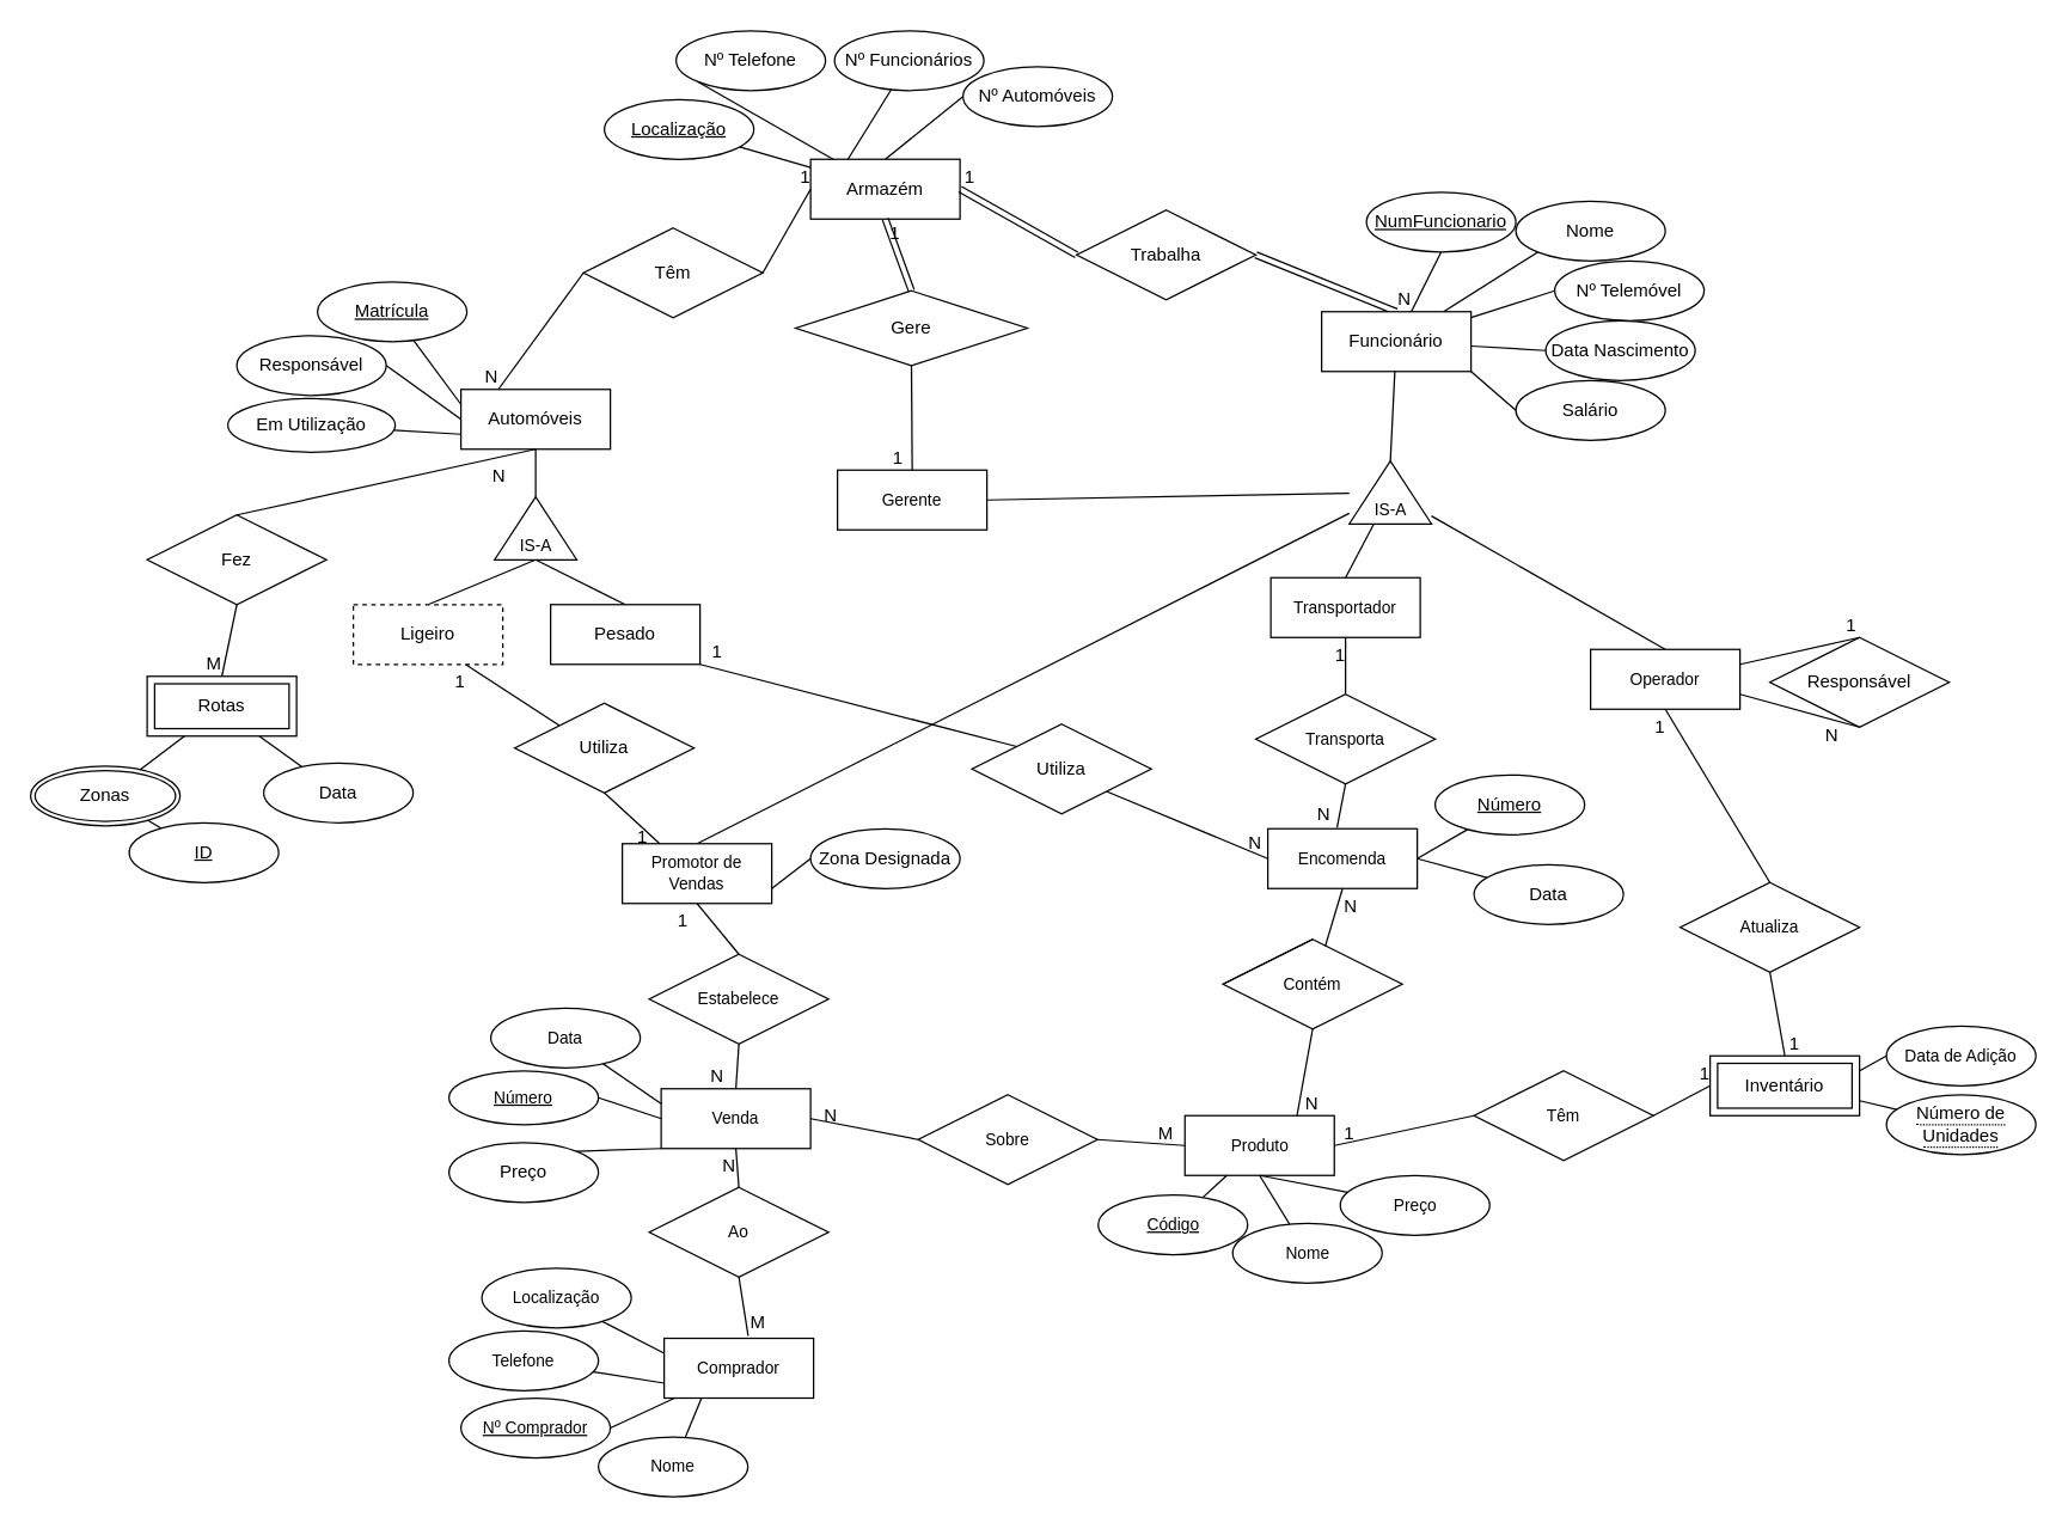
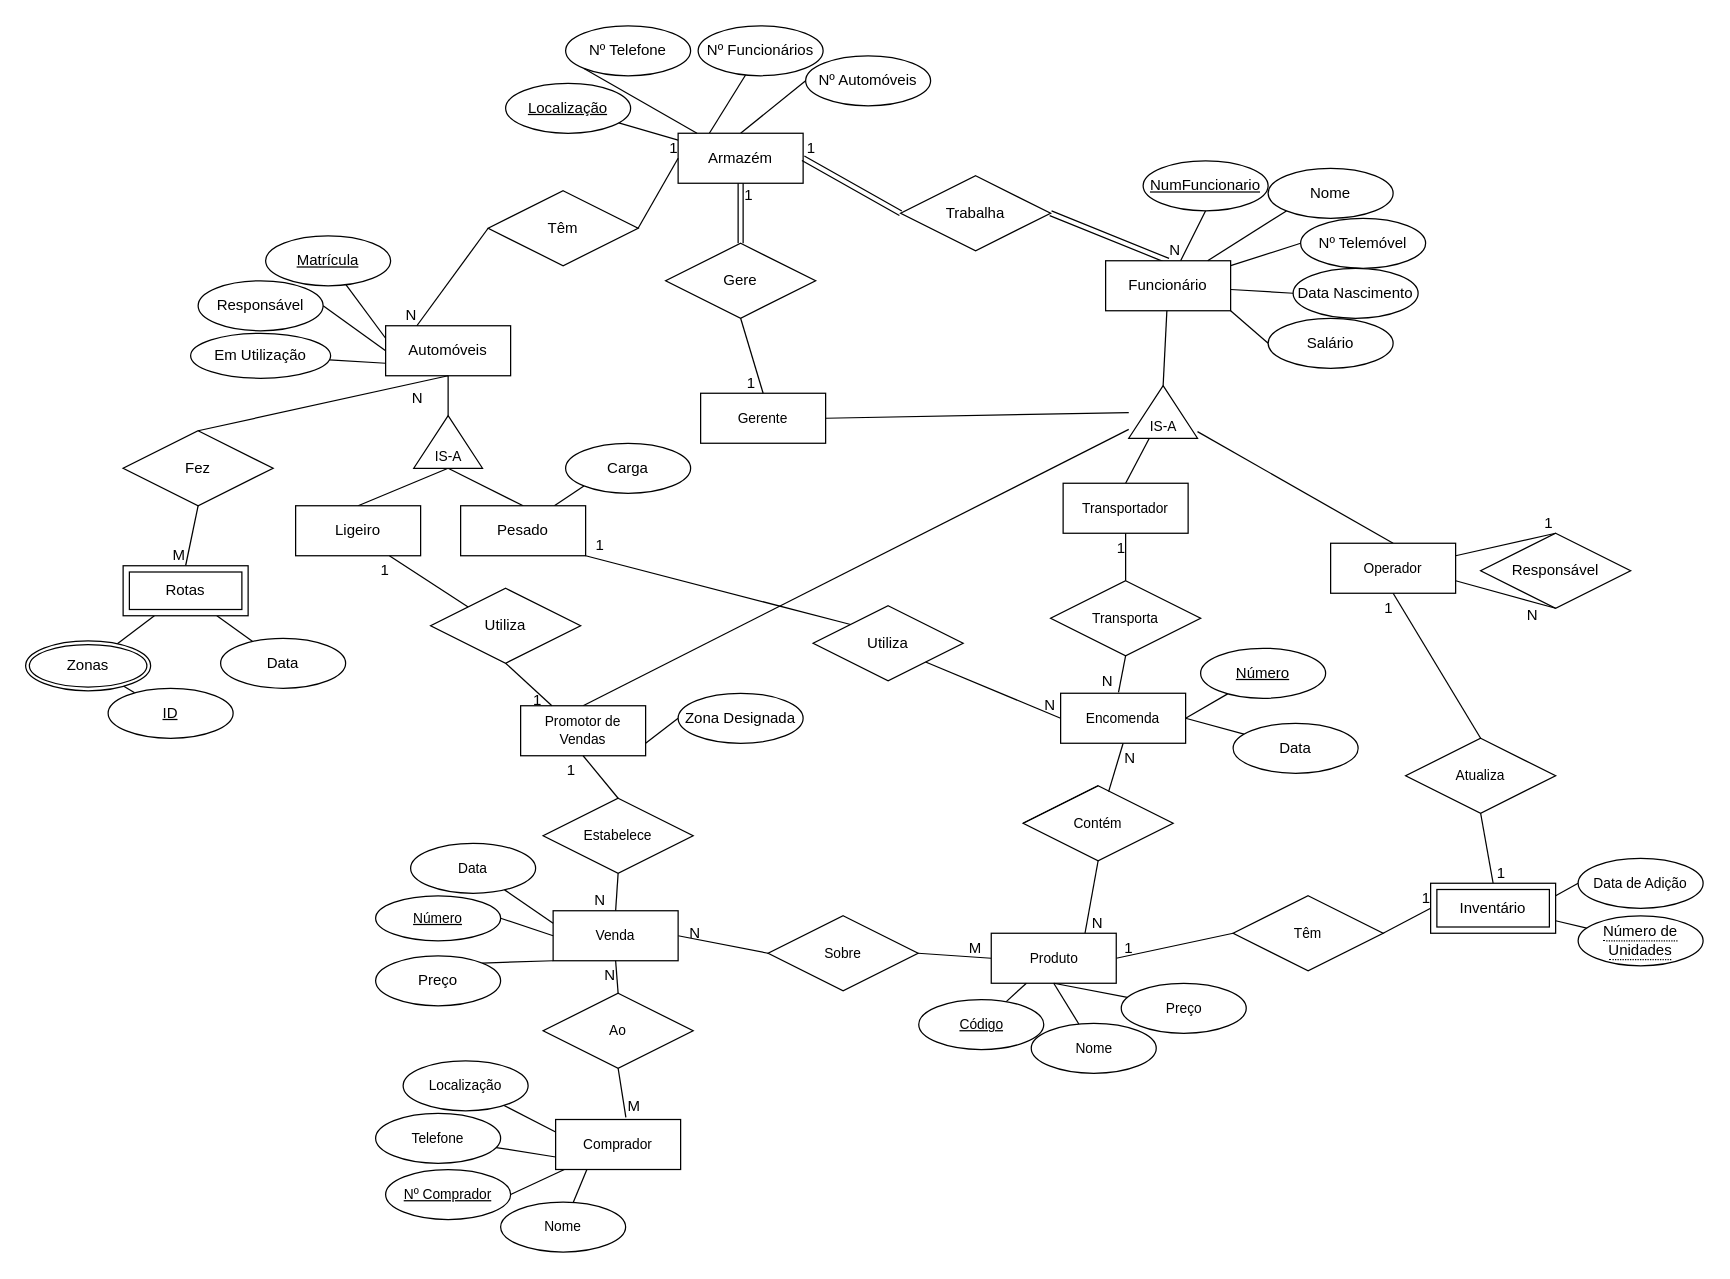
- <mxCell id="17" value="Gere" style="shape=rhombus;perimeter=rhombusPerimeter;whiteSpace=wrap;html=1;align=center;" parent="1" vertex="1"><mxGeometry x="532" y="194" width="155" height="50" as="geometry" /></mxCell>
+ <mxCell id="17" value="Gere" style="shape=rhombus;perimeter=rhombusPerimeter;whiteSpace=wrap;html=1;align=center;" parent="1" vertex="1"><mxGeometry x="532" y="194" width="120" height="60" as="geometry" /></mxCell>
+ <mxCell id="87" value="Carga" style="ellipse;whiteSpace=wrap;html=1;align=center;" parent="1" vertex="1"><mxGeometry x="452" y="354" width="100" height="40" as="geometry" /></mxCell>
+ <mxCell id="93" style="edgeStyle=none;rounded=0;orthogonalLoop=1;jettySize=auto;html=1;exitX=0.75;exitY=0;exitDx=0;exitDy=0;entryX=0;entryY=1;entryDx=0;entryDy=0;endArrow=none;endFill=0;" parent="1" source="94" target="87" edge="1"><mxGeometry relative="1" as="geometry" /></mxCell>
- <mxCell id="92" value="Ligeiro" style="whiteSpace=wrap;html=1;align=center;dashed=1;" parent="1" vertex="1"><mxGeometry x="236" y="404" width="100" height="40" as="geometry" /></mxCell>
+ <mxCell id="92" value="Ligeiro" style="whiteSpace=wrap;html=1;align=center;" parent="1" vertex="1"><mxGeometry x="236" y="404" width="100" height="40" as="geometry" /></mxCell>
